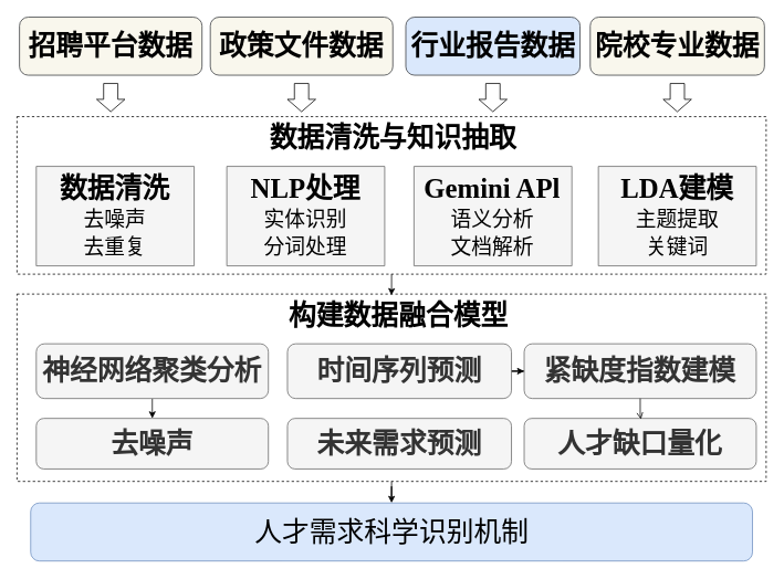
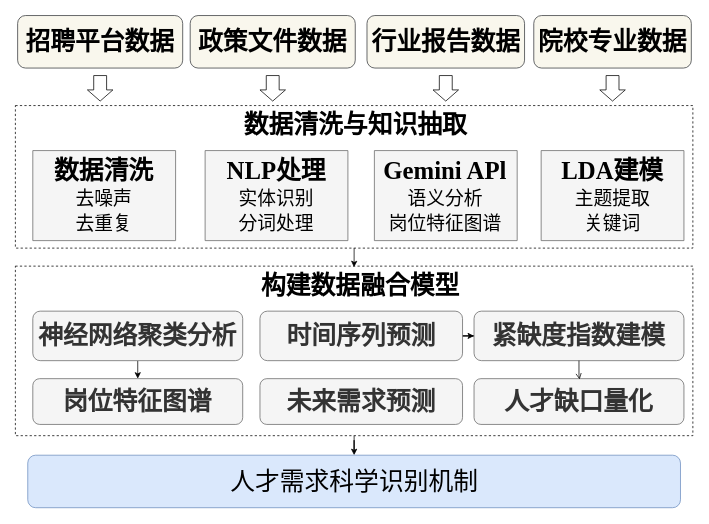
- <mxCell id="7" value="&lt;div style=&quot;&quot;&gt;&lt;font face=&quot;SimSun&quot;&gt;&lt;span style=&quot;font-size: 33px;&quot;&gt;&lt;b&gt;行业报告数据&lt;/b&gt;&lt;/span&gt;&lt;/font&gt;&lt;/div&gt;" style="rounded=1;whiteSpace=wrap;html=1;fillStyle=auto;fillColor=#dae8fc;strokeColor=#36393d;" vertex="1" parent="1"><mxGeometry x="488.66" y="20" width="210" height="70" as="geometry" /></mxCell>
+ <mxCell id="7" value="&lt;div style=&quot;&quot;&gt;&lt;font face=&quot;SimSun&quot;&gt;&lt;span style=&quot;font-size: 33px;&quot;&gt;&lt;b&gt;行业报告数据&lt;/b&gt;&lt;/span&gt;&lt;/font&gt;&lt;/div&gt;" style="rounded=1;whiteSpace=wrap;html=1;fillStyle=auto;fillColor=#f9f7ed;strokeColor=#36393d;" vertex="1" parent="1"><mxGeometry x="488.66" y="20" width="210" height="70" as="geometry" /></mxCell>
- <mxCell id="15" value="&lt;div&gt;&lt;span style=&quot;background-color: transparent; font-size: 33px;&quot;&gt;&lt;font face=&quot;SimSun&quot; color=&quot;#000000&quot;&gt;&lt;b&gt;Gemini APl&lt;/b&gt;&lt;/font&gt;&lt;/span&gt;&lt;/div&gt;&lt;div&gt;&lt;font color=&quot;#000000&quot;&gt;&lt;span style=&quot;font-size: 25px;&quot;&gt;语义分析&lt;/span&gt;&lt;/font&gt;&lt;br&gt;&lt;span style=&quot;background-color: transparent; font-size: 25px;&quot;&gt;&lt;font color=&quot;#000000&quot;&gt;文档解析&lt;/font&gt;&lt;/span&gt;&lt;br&gt;&lt;/div&gt;" style="verticalAlign=middle;align=center;overflow=width;vsdxID=4;fillColor=#f5f5f5;shape=stencil(nZBLDoAgDERP0z3SIyjew0SURgSD+Lu9kMZoXLhwN9O+tukAlrNpJg1SzDH4QW/URgNYgZTkjA4UkwJUgGXng+6DX1zLfmoymdXo17xh5zmRJ6Q42BWCfc2oJfdAr+Yv+AP9Cb7OJ3H/2JG1HNGz/84klThPVCc=);strokeColor=#666666;spacingTop=-1;spacingBottom=-1;spacingLeft=-1;spacingRight=-1;points=[];labelBackgroundColor=none;rounded=0;html=1;whiteSpace=wrap;fontSize=28;fontColor=#333333;" vertex="1" parent="1"><mxGeometry x="498.5" y="200" width="190.33" height="120" as="geometry" /></mxCell>
+ <mxCell id="15" value="&lt;div&gt;&lt;span style=&quot;background-color: transparent; font-size: 33px;&quot;&gt;&lt;font face=&quot;SimSun&quot; color=&quot;#000000&quot;&gt;&lt;b&gt;Gemini APl&lt;/b&gt;&lt;/font&gt;&lt;/span&gt;&lt;/div&gt;&lt;div&gt;&lt;font color=&quot;#000000&quot;&gt;&lt;span style=&quot;font-size: 25px;&quot;&gt;语义分析&lt;/span&gt;&lt;/font&gt;&lt;br&gt;&lt;span style=&quot;background-color: transparent; font-size: 25px;&quot;&gt;&lt;font color=&quot;#000000&quot;&gt;岗位特征图谱&lt;/font&gt;&lt;/span&gt;&lt;br&gt;&lt;/div&gt;" style="verticalAlign=middle;align=center;overflow=width;vsdxID=4;fillColor=#f5f5f5;shape=stencil(nZBLDoAgDERP0z3SIyjew0SURgSD+Lu9kMZoXLhwN9O+tukAlrNpJg1SzDH4QW/URgNYgZTkjA4UkwJUgGXng+6DX1zLfmoymdXo17xh5zmRJ6Q42BWCfc2oJfdAr+Yv+AP9Cb7OJ3H/2JG1HNGz/84klThPVCc=);strokeColor=#666666;spacingTop=-1;spacingBottom=-1;spacingLeft=-1;spacingRight=-1;points=[];labelBackgroundColor=none;rounded=0;html=1;whiteSpace=wrap;fontSize=28;fontColor=#333333;" vertex="1" parent="1"><mxGeometry x="498.5" y="200" width="190.33" height="120" as="geometry" /></mxCell>
- <mxCell id="24" value="&lt;div style=&quot;&quot;&gt;&lt;font face=&quot;SimSun&quot;&gt;&lt;span style=&quot;font-size: 33px;&quot;&gt;&lt;b&gt;去噪声&lt;/b&gt;&lt;/span&gt;&lt;/font&gt;&lt;br&gt;&lt;/div&gt;" style="rounded=1;whiteSpace=wrap;html=1;fillStyle=auto;fillColor=#f5f5f5;strokeColor=#666666;fontColor=#333333;" vertex="1" parent="1"><mxGeometry x="43.22" y="504" width="279.78" height="61" as="geometry" /></mxCell>
+ <mxCell id="24" value="&lt;div style=&quot;&quot;&gt;&lt;font face=&quot;SimSun&quot;&gt;&lt;span style=&quot;font-size: 33px;&quot;&gt;&lt;b&gt;岗位特征图谱&lt;/b&gt;&lt;/span&gt;&lt;/font&gt;&lt;br&gt;&lt;/div&gt;" style="rounded=1;whiteSpace=wrap;html=1;fillStyle=auto;fillColor=#f5f5f5;strokeColor=#666666;fontColor=#333333;" vertex="1" parent="1"><mxGeometry x="43.22" y="504" width="279.78" height="61" as="geometry" /></mxCell>
